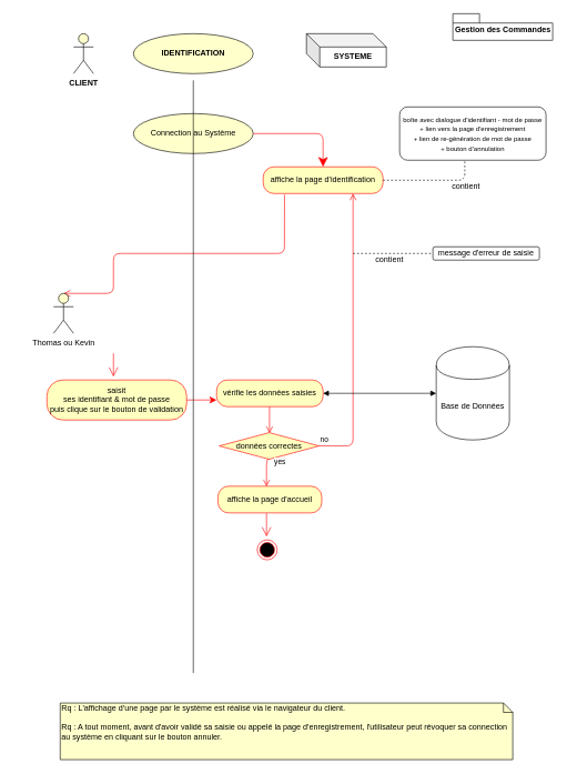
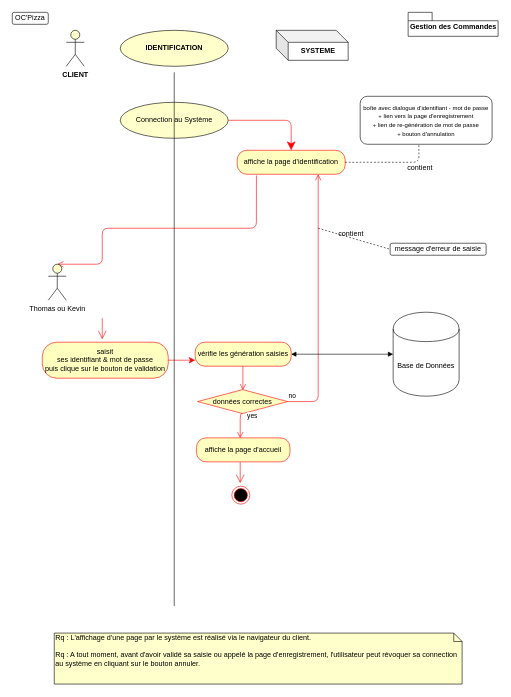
+ <mxCell id="2" value="OC'Pizza" style="rounded=1;whiteSpace=wrap;html=1;" parent="1" vertex="1"><mxGeometry x="20" y="20" width="60" height="20" as="geometry" /></mxCell>
- <mxCell id="20" value="message d'erreur de saisie" style="rounded=1;whiteSpace=wrap;html=1;" parent="1" vertex="1"><mxGeometry x="650" y="370" width="160" height="20" as="geometry" /></mxCell>
+ <mxCell id="20" value="message d'erreur de saisie" style="rounded=1;whiteSpace=wrap;html=1;" parent="1" vertex="1"><mxGeometry x="650" y="405" width="160" height="20" as="geometry" /></mxCell>
- <mxCell id="13" value="vérifie les données saisies" style="rounded=1;whiteSpace=wrap;html=1;arcSize=40;fontColor=#000000;fillColor=#ffffc0;strokeColor=#ff0000;" parent="1" vertex="1"><mxGeometry x="325" y="570" width="160" height="40" as="geometry" /></mxCell>
+ <mxCell id="13" value="vérifie les génération saisies" style="rounded=1;whiteSpace=wrap;html=1;arcSize=40;fontColor=#000000;fillColor=#ffffc0;strokeColor=#ff0000;" parent="1" vertex="1"><mxGeometry x="325" y="570" width="160" height="40" as="geometry" /></mxCell>
